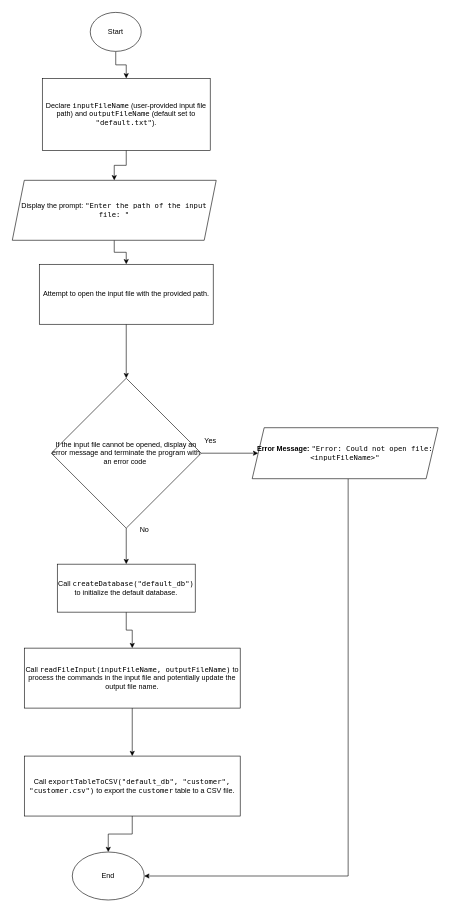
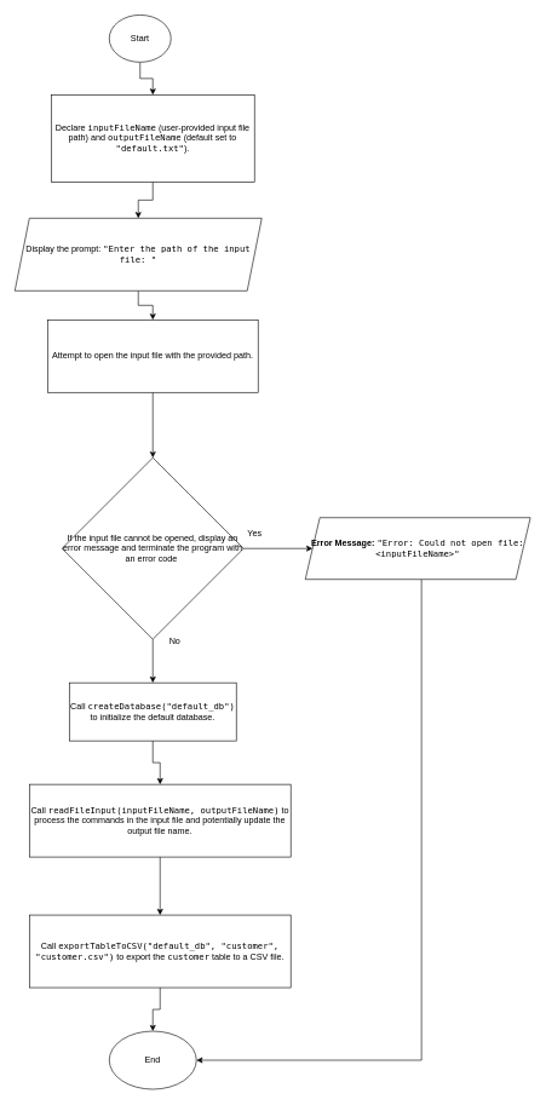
- <mxCell id="22" value="End" style="ellipse;whiteSpace=wrap;html=1;" vertex="1" parent="1"><mxGeometry x="120" y="1420" width="120" height="80" as="geometry" /></mxCell>
+ <mxCell id="22" value="End" style="ellipse;whiteSpace=wrap;html=1;" vertex="1" parent="1"><mxGeometry x="150" y="1420" width="120" height="80" as="geometry" /></mxCell>
